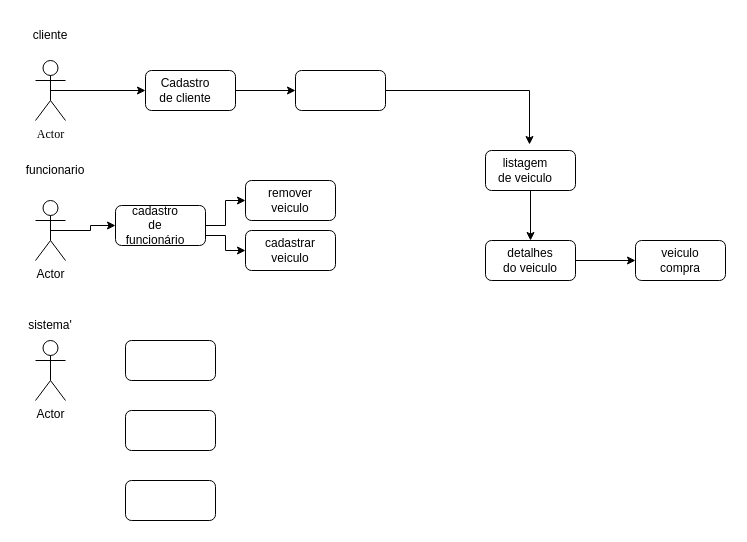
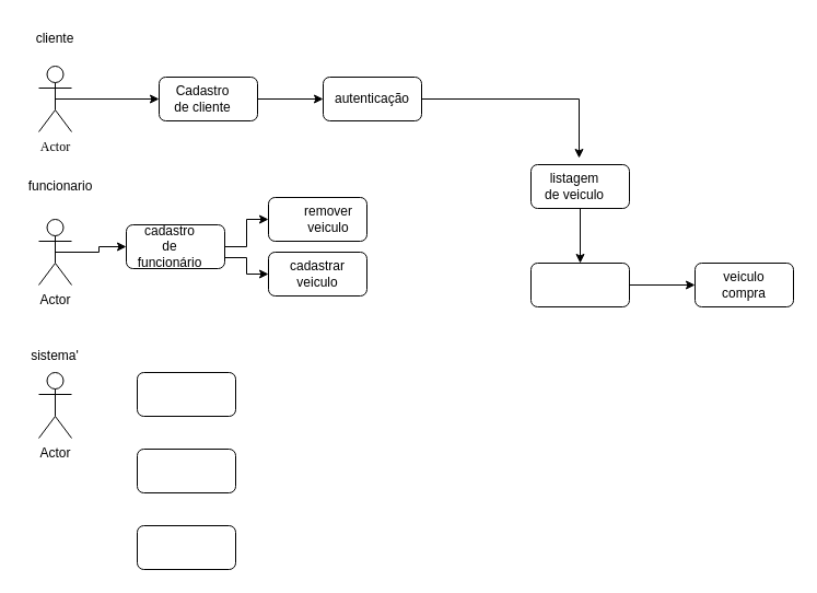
+ <mxCell id="12" value="autenticação" style="text;html=1;strokeColor=none;fillColor=none;align=center;verticalAlign=middle;whiteSpace=wrap;rounded=0;" vertex="1" parent="1"><mxGeometry x="310" y="75" width="60" height="30" as="geometry" /></mxCell>
- <mxCell id="25" value="remover veiculo" style="text;html=1;strokeColor=none;fillColor=none;align=center;verticalAlign=middle;whiteSpace=wrap;rounded=0;" vertex="1" parent="1"><mxGeometry x="260" y="185" width="60" height="30" as="geometry" /></mxCell>
+ <mxCell id="25" value="remover veiculo" style="text;html=1;strokeColor=none;fillColor=none;align=center;verticalAlign=middle;whiteSpace=wrap;rounded=0;" vertex="1" parent="1"><mxGeometry x="270" y="185" width="60" height="30" as="geometry" /></mxCell>
- <mxCell id="18" value="detalhes do veiculo" style="text;html=1;strokeColor=none;fillColor=none;align=center;verticalAlign=middle;whiteSpace=wrap;rounded=0;" vertex="1" parent="1"><mxGeometry x="500" y="245" width="60" height="30" as="geometry" /></mxCell>
